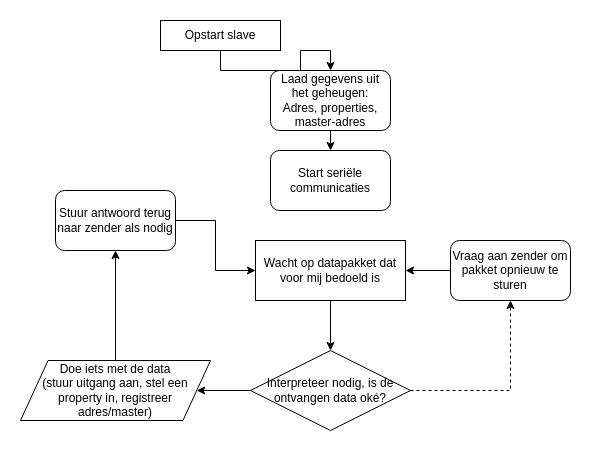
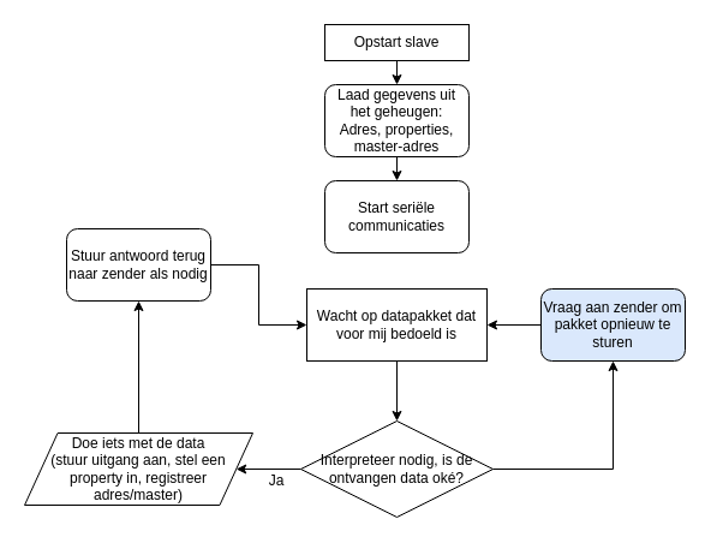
- <mxCell id="3" value="Opstart slave&lt;br&gt;" style="rounded=0;whiteSpace=wrap;html=1;" parent="1" vertex="1"><mxGeometry x="160" y="20" width="120" height="30" as="geometry" /></mxCell>
+ <mxCell id="3" value="Opstart slave&lt;br&gt;" style="rounded=0;whiteSpace=wrap;html=1;" parent="1" vertex="1"><mxGeometry x="270" y="20" width="120" height="30" as="geometry" /></mxCell>
- <mxCell id="14" value="Vraag aan zender om pakket opnieuw te sturen" style="rounded=1;whiteSpace=wrap;html=1;" parent="1" vertex="1"><mxGeometry x="450" y="240" width="120" height="60" as="geometry" /></mxCell>
+ <mxCell id="14" value="Vraag aan zender om pakket opnieuw te sturen" style="rounded=1;whiteSpace=wrap;html=1;fillColor=#dae8fc;" parent="1" vertex="1"><mxGeometry x="450" y="240" width="120" height="60" as="geometry" /></mxCell>
- <mxCell id="16" style="edgeStyle=orthogonalEdgeStyle;rounded=0;orthogonalLoop=1;jettySize=auto;html=1;exitX=1;exitY=0.5;exitDx=0;exitDy=0;entryX=0.5;entryY=1;entryDx=0;entryDy=0;dashed=1;" edge="1" parent="1" source="18" target="14"><mxGeometry relative="1" as="geometry" /></mxCell>
+ <mxCell id="16" style="edgeStyle=orthogonalEdgeStyle;rounded=0;orthogonalLoop=1;jettySize=auto;html=1;exitX=1;exitY=0.5;exitDx=0;exitDy=0;entryX=0.5;entryY=1;entryDx=0;entryDy=0;" edge="1" parent="1" source="18" target="14"><mxGeometry relative="1" as="geometry" /></mxCell>
+ <mxCell id="15" value="Ja" style="text;html=1;strokeColor=none;fillColor=none;align=center;verticalAlign=middle;whiteSpace=wrap;rounded=0;" parent="1" vertex="1"><mxGeometry x="210" y="390" width="40" height="20" as="geometry" /></mxCell>
